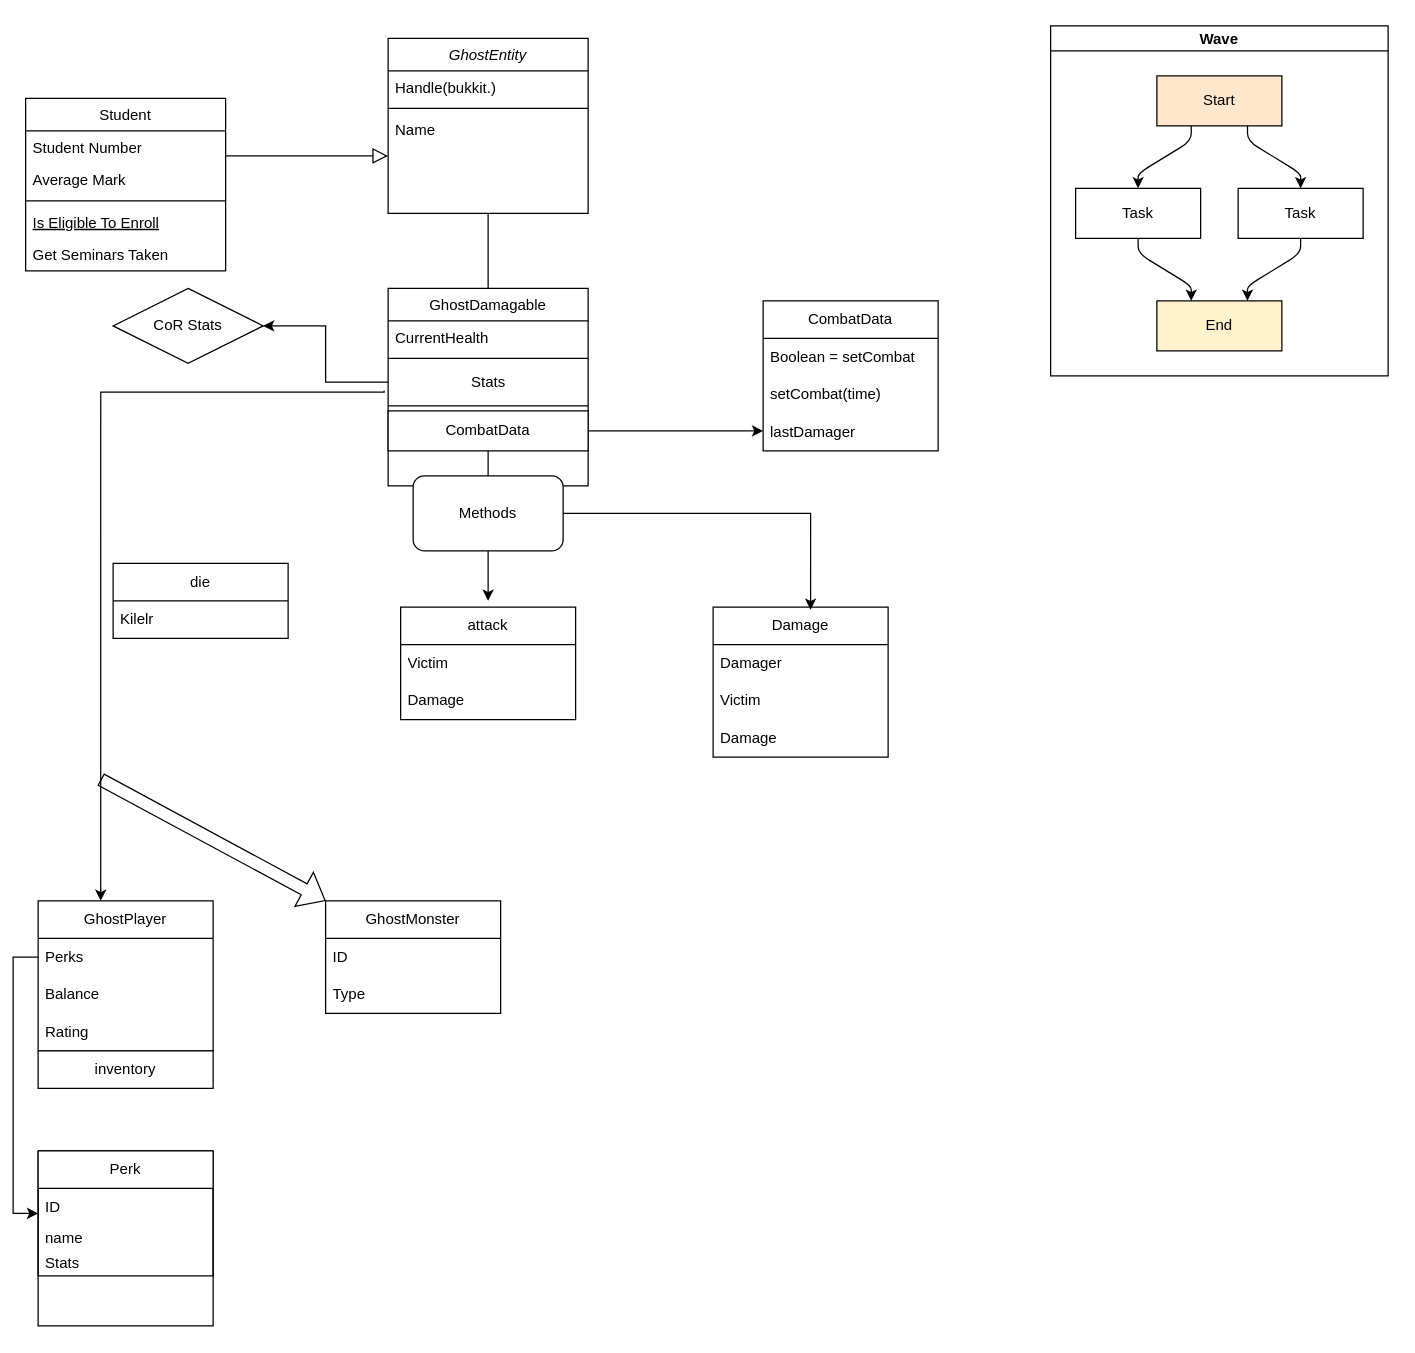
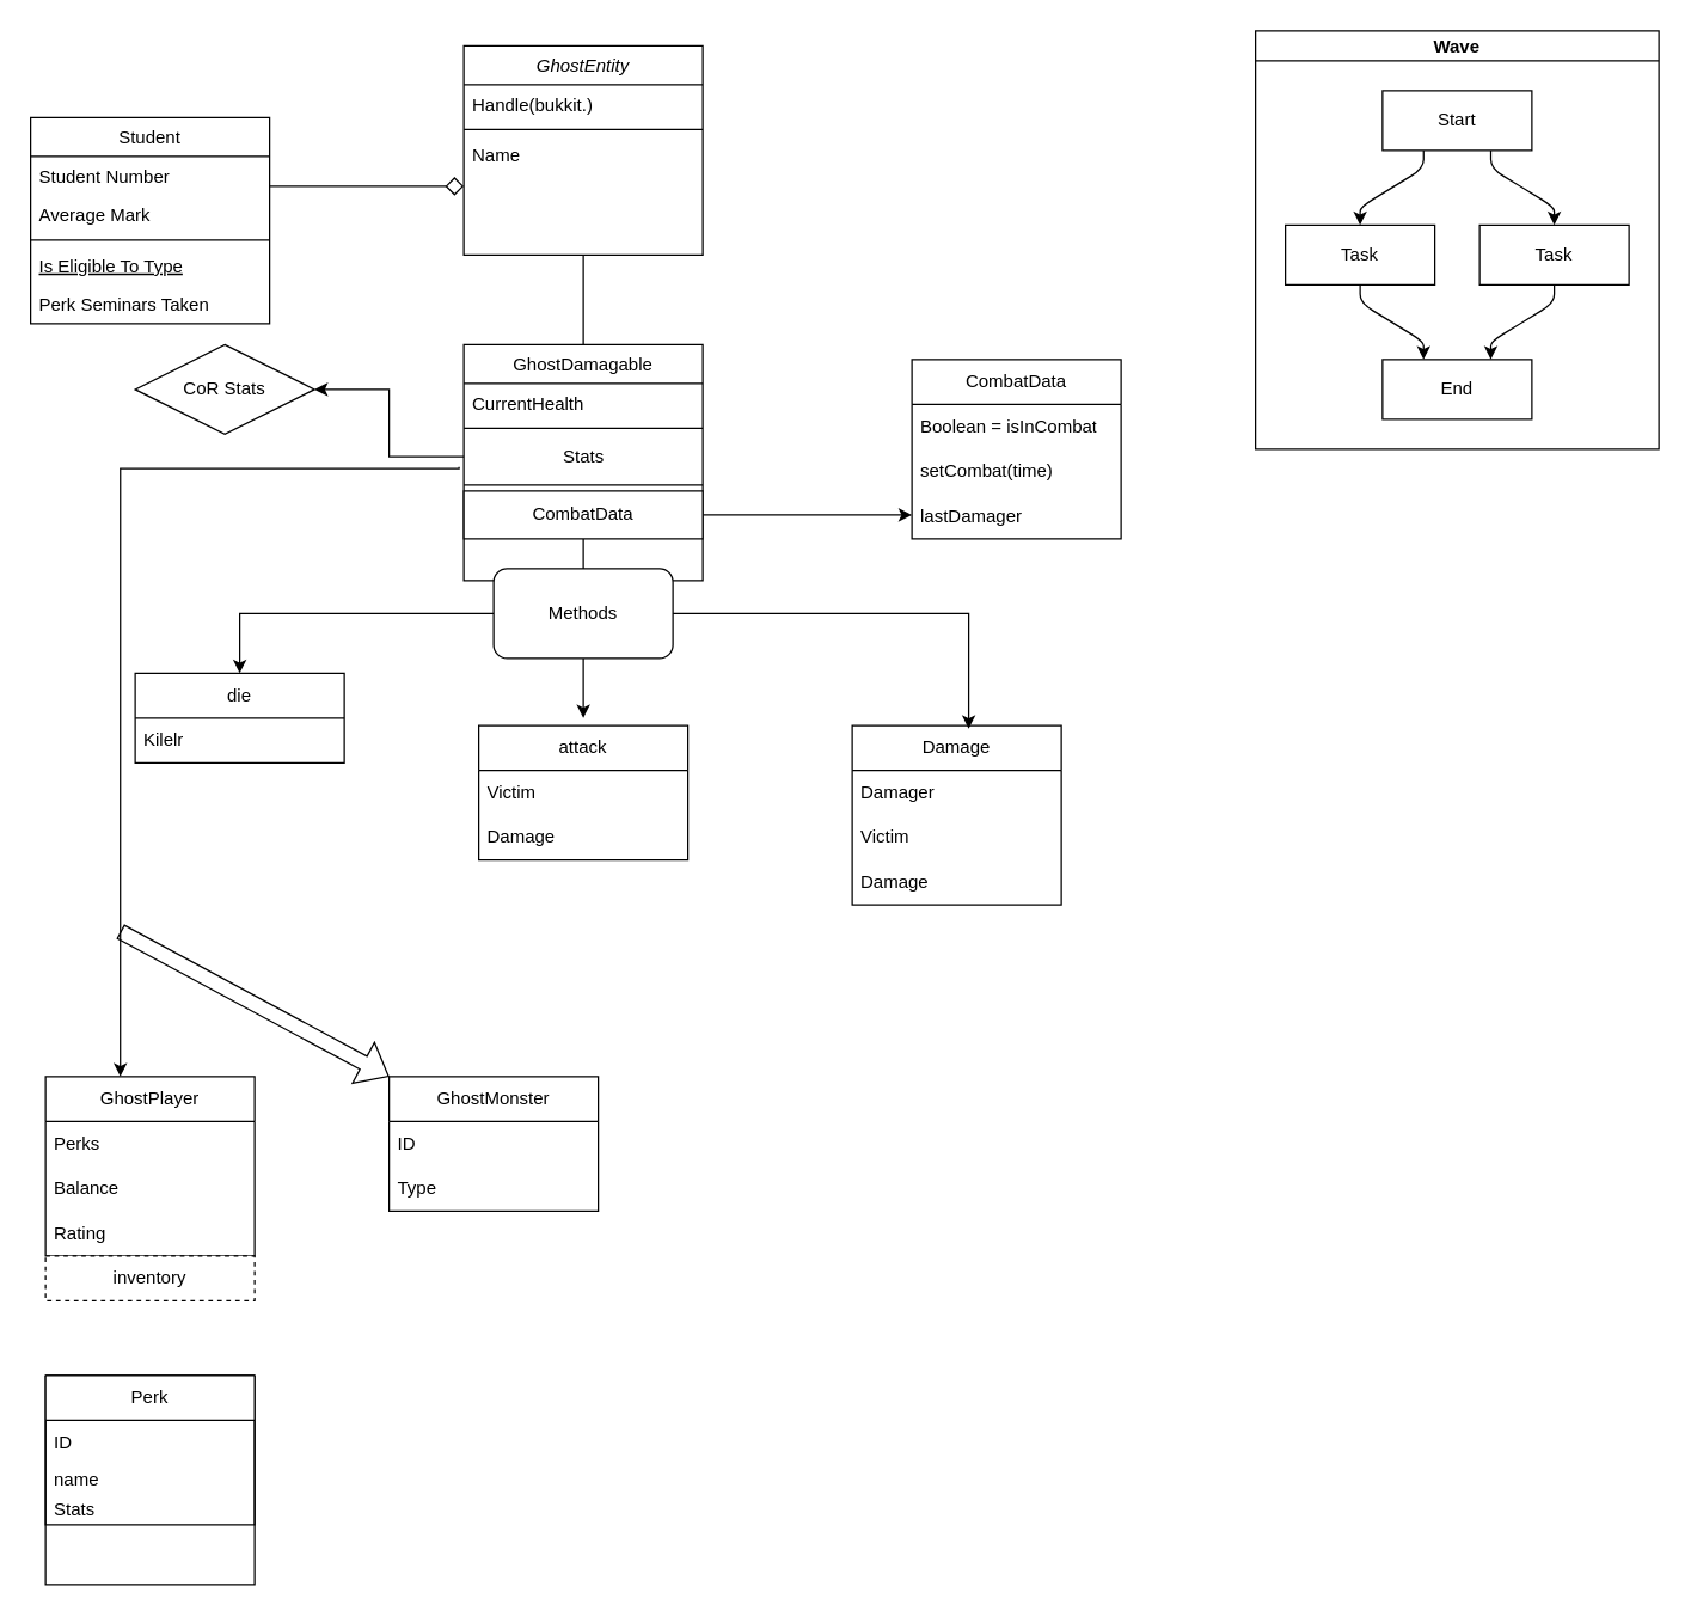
- <mxCell id="59" value="Start" style="whiteSpace=wrap;html=1;fillColor=#ffe6cc;" vertex="1" parent="58"><mxGeometry x="85" y="40" width="100" height="40" as="geometry" /></mxCell>
+ <mxCell id="59" value="Start" style="whiteSpace=wrap;html=1;" vertex="1" parent="58"><mxGeometry x="85" y="40" width="100" height="40" as="geometry" /></mxCell>
- <mxCell id="12" value="" style="endArrow=block;endSize=10;endFill=0;shadow=0;strokeWidth=1;rounded=0;edgeStyle=elbowEdgeStyle;elbow=vertical;" parent="1" source="6" target="2" edge="1"><mxGeometry width="160" relative="1" as="geometry"><mxPoint x="200" y="193" as="sourcePoint" /><mxPoint x="200" y="193" as="targetPoint" /></mxGeometry></mxCell>
+ <mxCell id="12" value="" style="endArrow=diamond;endSize=10;endFill=0;shadow=0;strokeWidth=1;rounded=0;edgeStyle=elbowEdgeStyle;elbow=vertical;" parent="1" source="6" target="2" edge="1"><mxGeometry width="160" relative="1" as="geometry"><mxPoint x="200" y="193" as="sourcePoint" /><mxPoint x="200" y="193" as="targetPoint" /></mxGeometry></mxCell>
- <mxCell id="10" value="Is Eligible To Enroll" style="text;align=left;verticalAlign=top;spacingLeft=4;spacingRight=4;overflow=hidden;rotatable=0;points=[[0,0.5],[1,0.5]];portConstraint=eastwest;fontStyle=4" parent="6" vertex="1"><mxGeometry y="86" width="160" height="26" as="geometry" /></mxCell>
+ <mxCell id="10" value="Is Eligible To Type" style="text;align=left;verticalAlign=top;spacingLeft=4;spacingRight=4;overflow=hidden;rotatable=0;points=[[0,0.5],[1,0.5]];portConstraint=eastwest;fontStyle=4" parent="6" vertex="1"><mxGeometry y="86" width="160" height="26" as="geometry" /></mxCell>
- <mxCell id="11" value="Get Seminars Taken" style="text;align=left;verticalAlign=top;spacingLeft=4;spacingRight=4;overflow=hidden;rotatable=0;points=[[0,0.5],[1,0.5]];portConstraint=eastwest;" parent="6" vertex="1"><mxGeometry y="112" width="160" height="26" as="geometry" /></mxCell>
+ <mxCell id="11" value="Perk Seminars Taken" style="text;align=left;verticalAlign=top;spacingLeft=4;spacingRight=4;overflow=hidden;rotatable=0;points=[[0,0.5],[1,0.5]];portConstraint=eastwest;" parent="6" vertex="1"><mxGeometry y="112" width="160" height="26" as="geometry" /></mxCell>
- <mxCell id="64" value="End" style="whiteSpace=wrap;html=1;fillColor=#fff2cc;" vertex="1" parent="58"><mxGeometry x="85" y="220" width="100" height="40" as="geometry" /></mxCell>
+ <mxCell id="64" value="End" style="whiteSpace=wrap;html=1;" vertex="1" parent="58"><mxGeometry x="85" y="220" width="100" height="40" as="geometry" /></mxCell>
- <mxCell id="38" value="Boolean = setCombat&lt;br&gt;" style="text;strokeColor=none;fillColor=none;align=left;verticalAlign=middle;spacingLeft=4;spacingRight=4;overflow=hidden;points=[[0,0.5],[1,0.5]];portConstraint=eastwest;rotatable=0;whiteSpace=wrap;html=1;" vertex="1" parent="37"><mxGeometry y="30" width="140" height="30" as="geometry" /></mxCell>
+ <mxCell id="38" value="Boolean = isInCombat&lt;br&gt;" style="text;strokeColor=none;fillColor=none;align=left;verticalAlign=middle;spacingLeft=4;spacingRight=4;overflow=hidden;points=[[0,0.5],[1,0.5]];portConstraint=eastwest;rotatable=0;whiteSpace=wrap;html=1;" vertex="1" parent="37"><mxGeometry y="30" width="140" height="30" as="geometry" /></mxCell>
+ <mxCell id="27" style="edgeStyle=orthogonalEdgeStyle;rounded=0;orthogonalLoop=1;jettySize=auto;html=1;" edge="1" parent="1" source="29" target="33"><mxGeometry relative="1" as="geometry" /></mxCell>
- <mxCell id="57" value="inventory&lt;br&gt;" style="whiteSpace=wrap;html=1;" vertex="1" parent="1"><mxGeometry x="30" y="840" width="140" height="30" as="geometry" /></mxCell>
+ <mxCell id="57" value="inventory&lt;br&gt;" style="whiteSpace=wrap;html=1;dashed=1;" vertex="1" parent="1"><mxGeometry x="30" y="840" width="140" height="30" as="geometry" /></mxCell>
- <mxCell id="51" style="edgeStyle=orthogonalEdgeStyle;rounded=0;orthogonalLoop=1;jettySize=auto;html=1;entryX=0;entryY=0.5;entryDx=0;entryDy=0;" edge="1" parent="1" source="43" target="53"><mxGeometry relative="1" as="geometry" /></mxCell>
